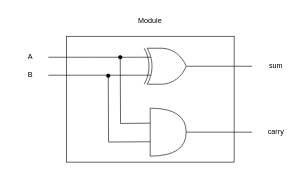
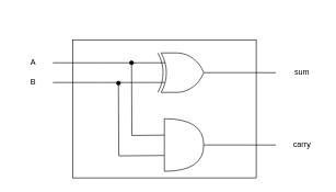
- <mxCell id="15" value="Module" style="text;html=1;strokeColor=none;fillColor=none;align=center;verticalAlign=middle;whiteSpace=wrap;rounded=0;" vertex="1" parent="1"><mxGeometry x="220" y="20" width="60" height="30" as="geometry" /></mxCell>
